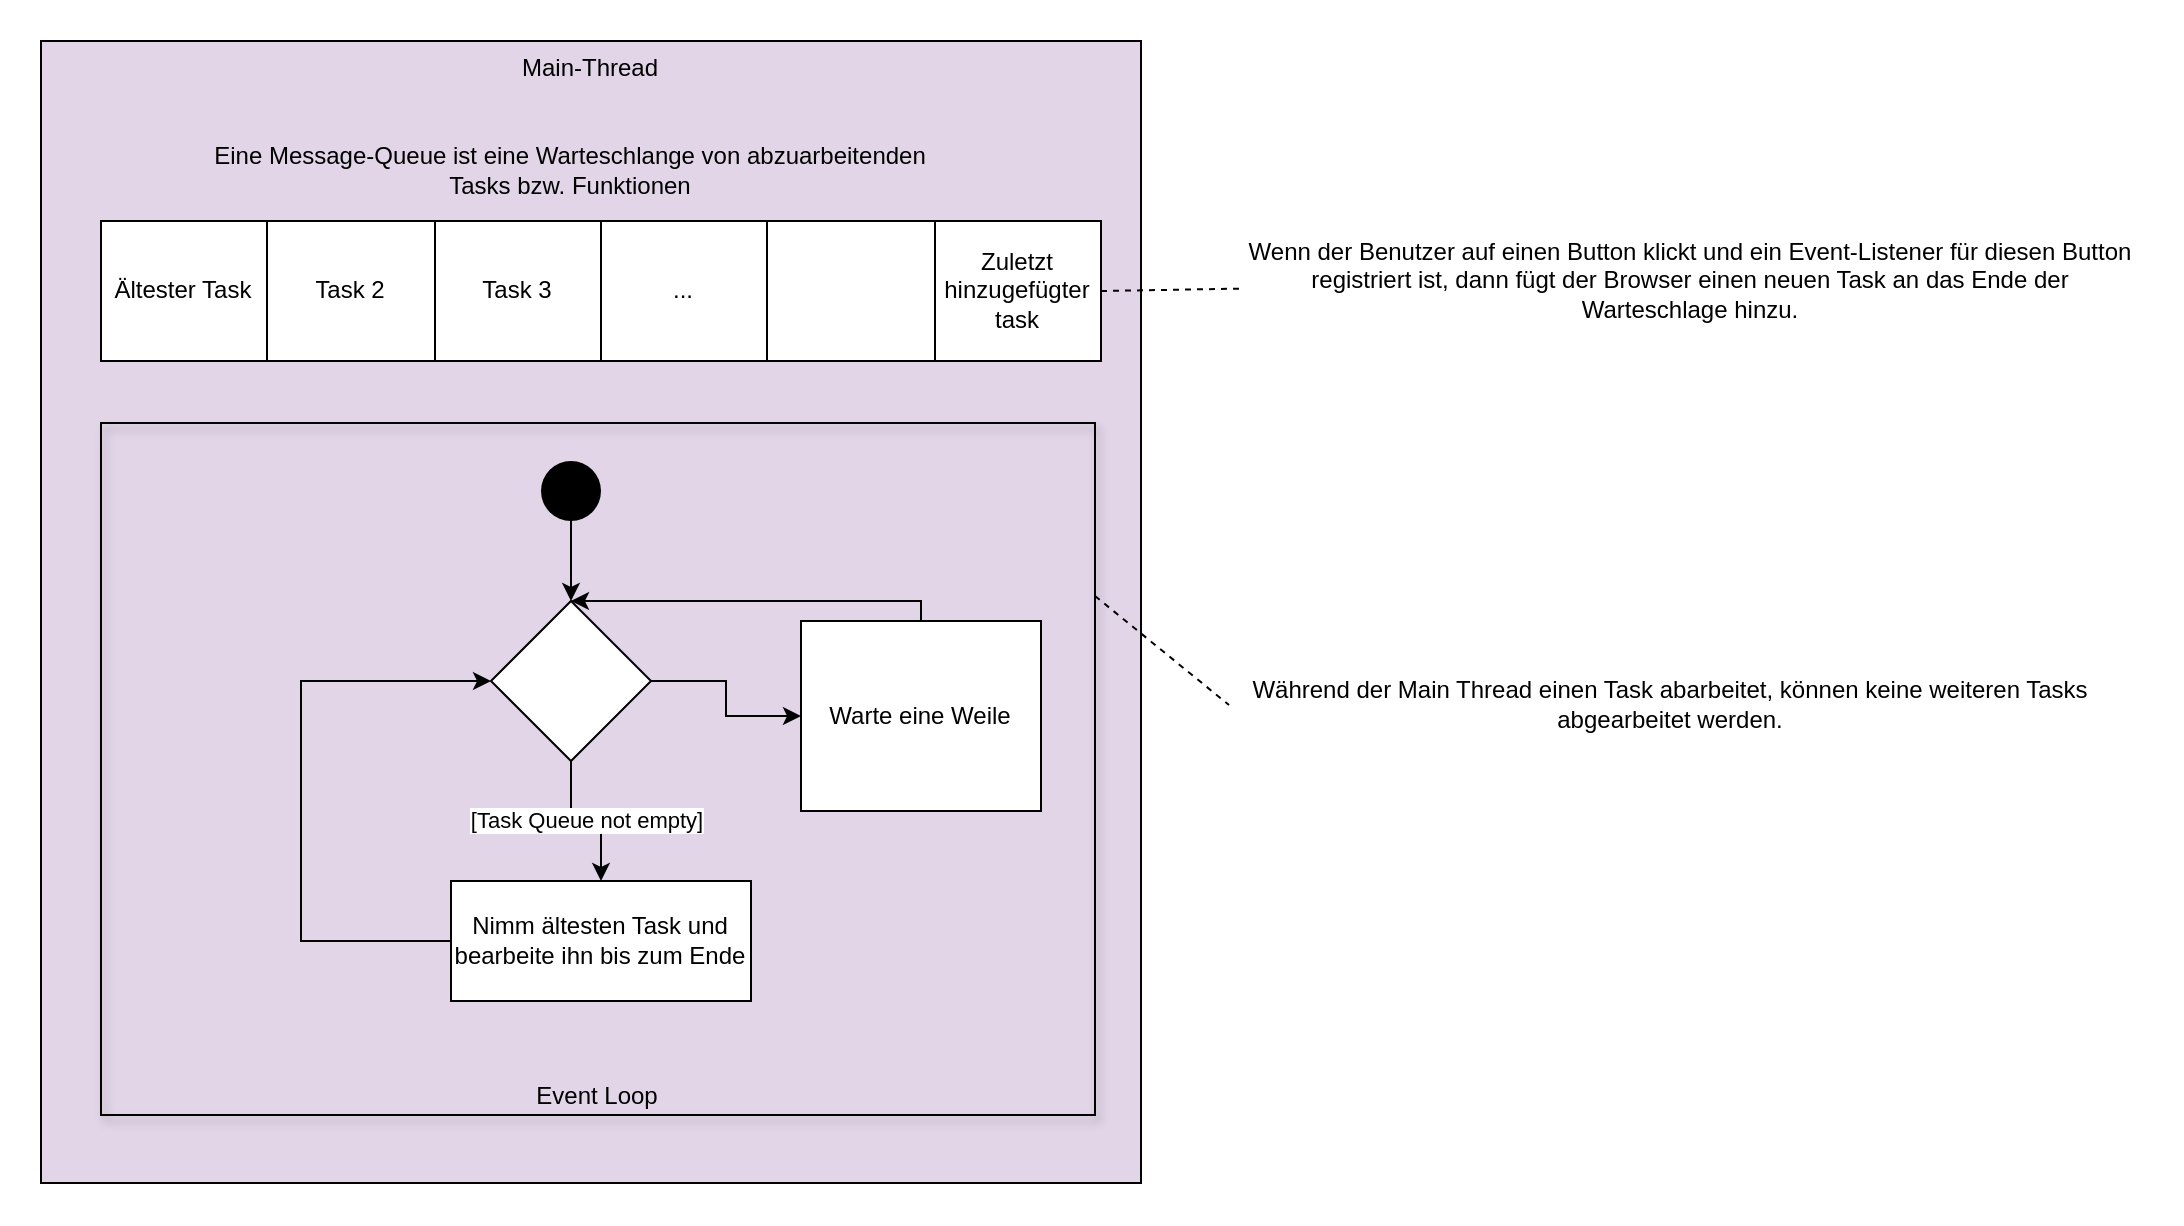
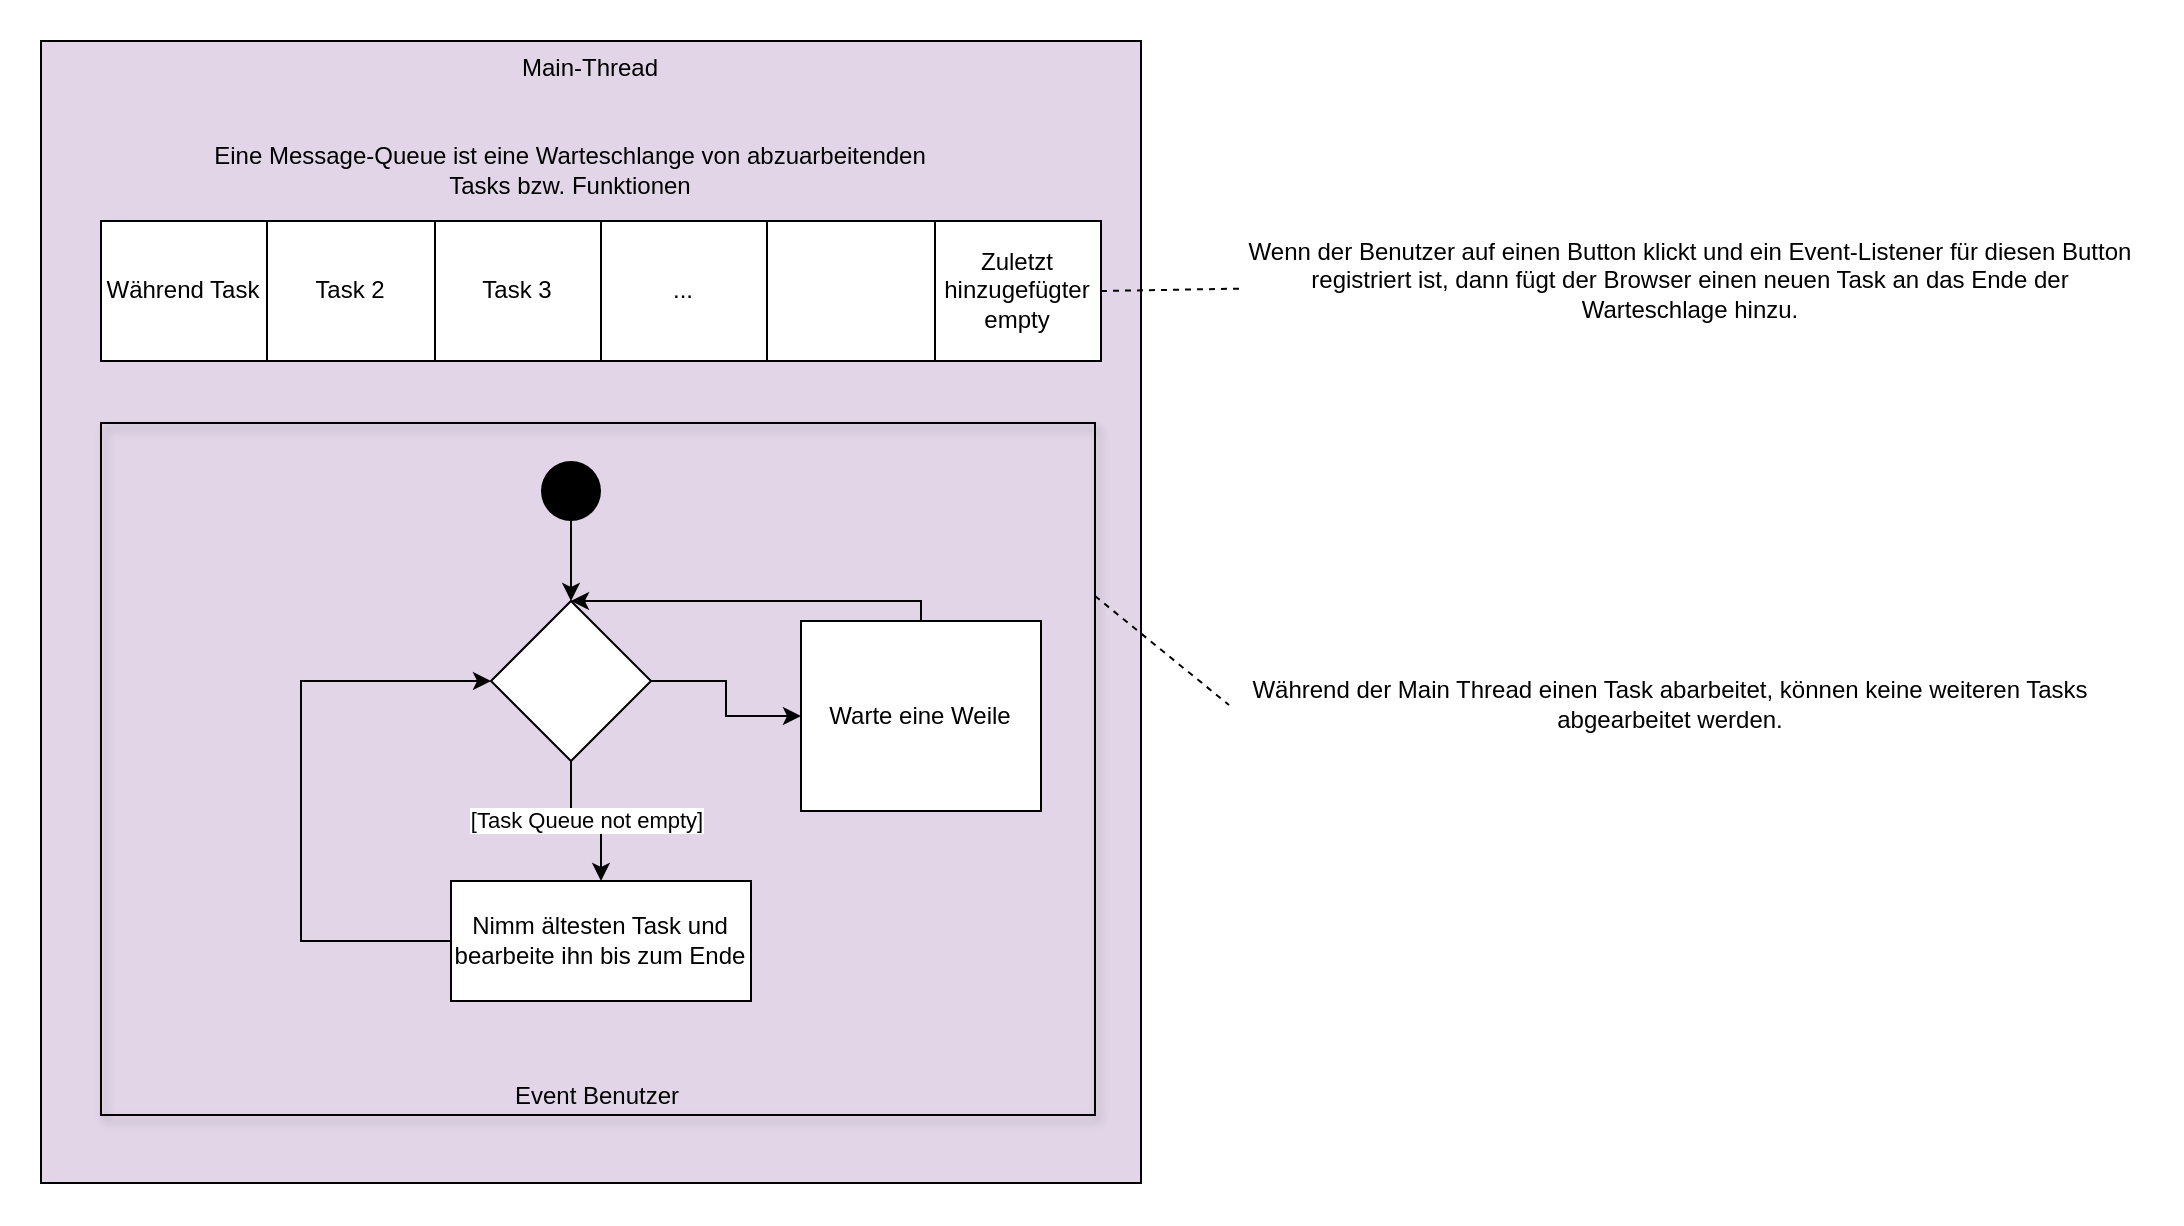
- <mxCell id="5" value="Ältester Task" style="shape=partialRectangle;html=1;whiteSpace=wrap;connectable=0;strokeColor=inherit;overflow=hidden;fillColor=none;top=0;left=0;bottom=0;right=0;pointerEvents=1;" vertex="1" parent="4"><mxGeometry width="83" height="70" as="geometry"><mxRectangle width="83" height="70" as="alternateBounds" /></mxGeometry></mxCell>
+ <mxCell id="5" value="Während Task" style="shape=partialRectangle;html=1;whiteSpace=wrap;connectable=0;strokeColor=inherit;overflow=hidden;fillColor=none;top=0;left=0;bottom=0;right=0;pointerEvents=1;" vertex="1" parent="4"><mxGeometry width="83" height="70" as="geometry"><mxRectangle width="83" height="70" as="alternateBounds" /></mxGeometry></mxCell>
- <mxCell id="10" value="Zuletzt hinzugefügter task" style="shape=partialRectangle;html=1;whiteSpace=wrap;connectable=0;strokeColor=inherit;overflow=hidden;fillColor=none;top=0;left=0;bottom=0;right=0;pointerEvents=1;" vertex="1" parent="4"><mxGeometry x="417" width="83" height="70" as="geometry"><mxRectangle width="83" height="70" as="alternateBounds" /></mxGeometry></mxCell>
+ <mxCell id="10" value="Zuletzt hinzugefügter empty" style="shape=partialRectangle;html=1;whiteSpace=wrap;connectable=0;strokeColor=inherit;overflow=hidden;fillColor=none;top=0;left=0;bottom=0;right=0;pointerEvents=1;" vertex="1" parent="4"><mxGeometry x="417" width="83" height="70" as="geometry"><mxRectangle width="83" height="70" as="alternateBounds" /></mxGeometry></mxCell>
- <mxCell id="20" value="Event Loop" style="rounded=0;whiteSpace=wrap;html=1;fillColor=none;shadow=1;verticalAlign=bottom;" vertex="1" parent="1"><mxGeometry x="50" y="211" width="497" height="346" as="geometry" /></mxCell>
+ <mxCell id="20" value="Event Benutzer" style="rounded=0;whiteSpace=wrap;html=1;fillColor=none;shadow=1;verticalAlign=bottom;" vertex="1" parent="1"><mxGeometry x="50" y="211" width="497" height="346" as="geometry" /></mxCell>
